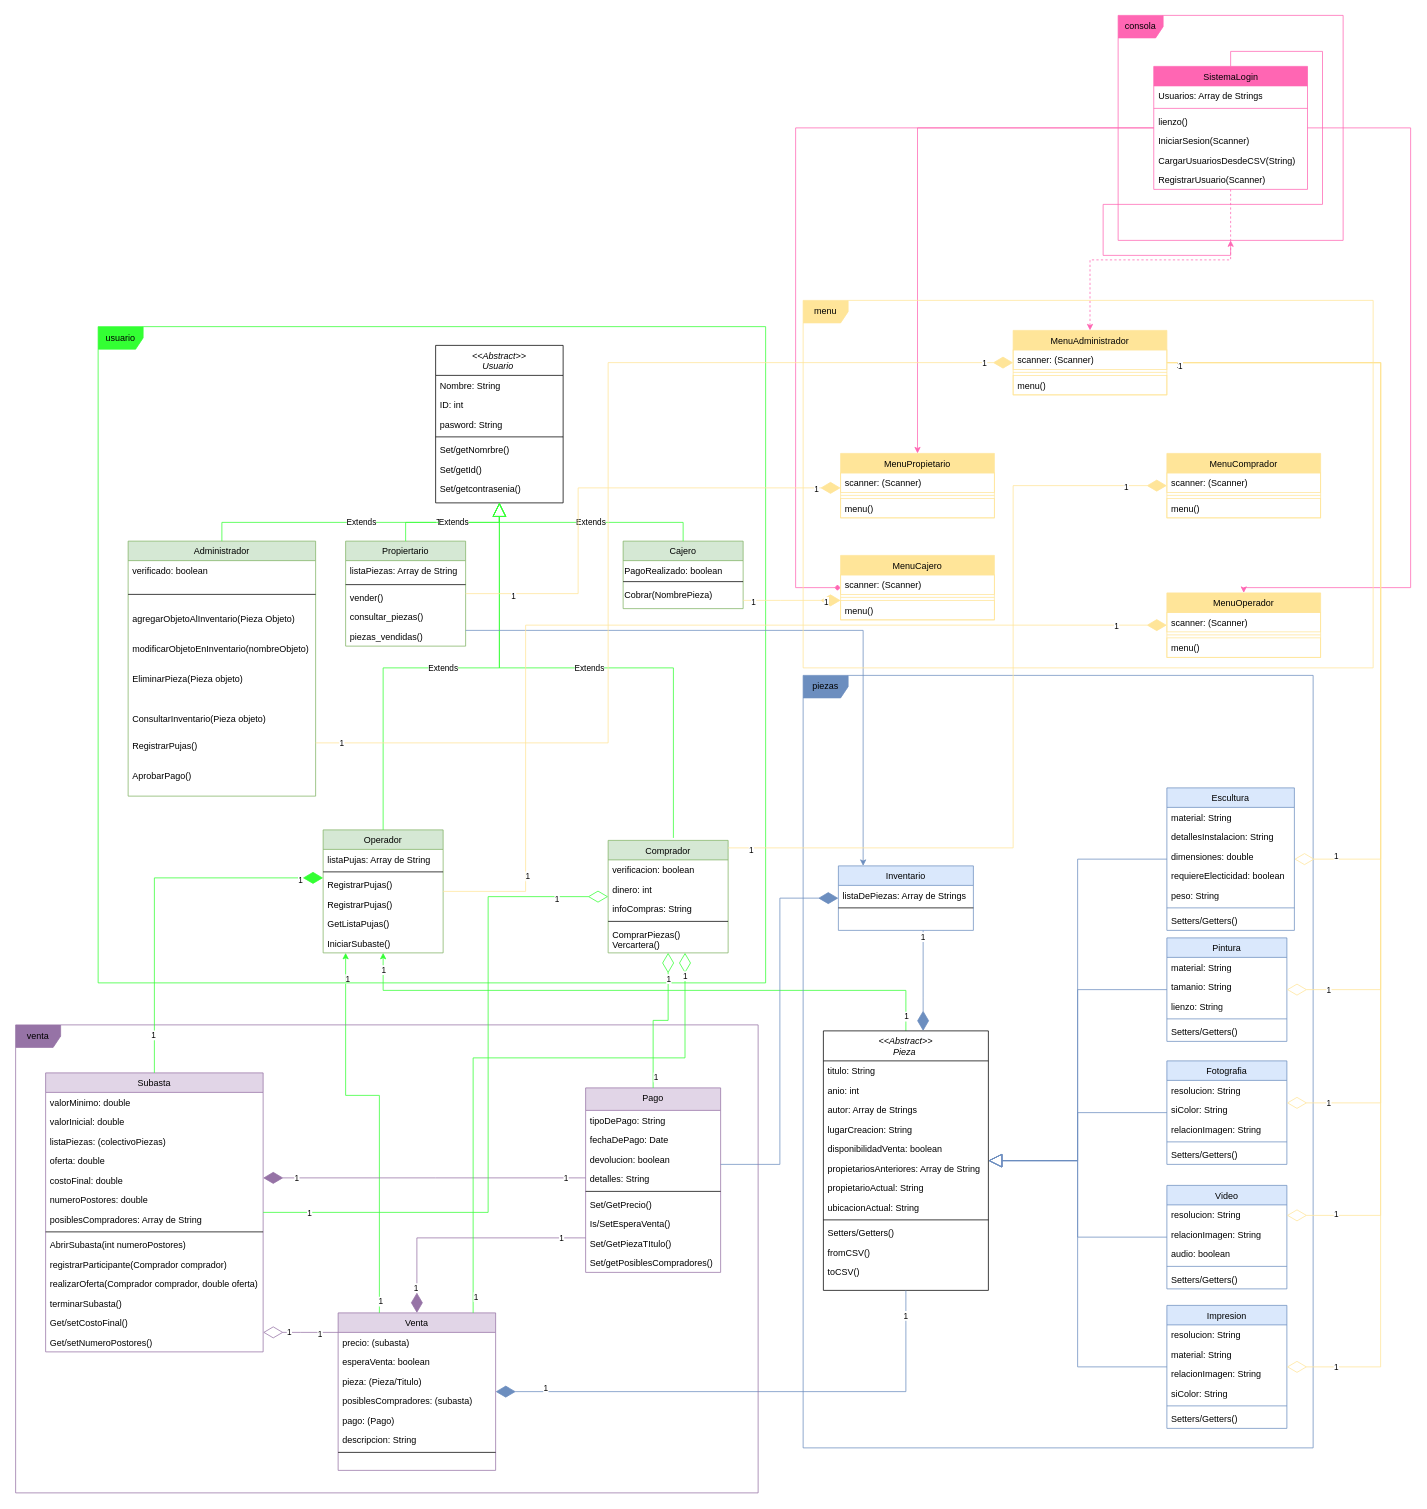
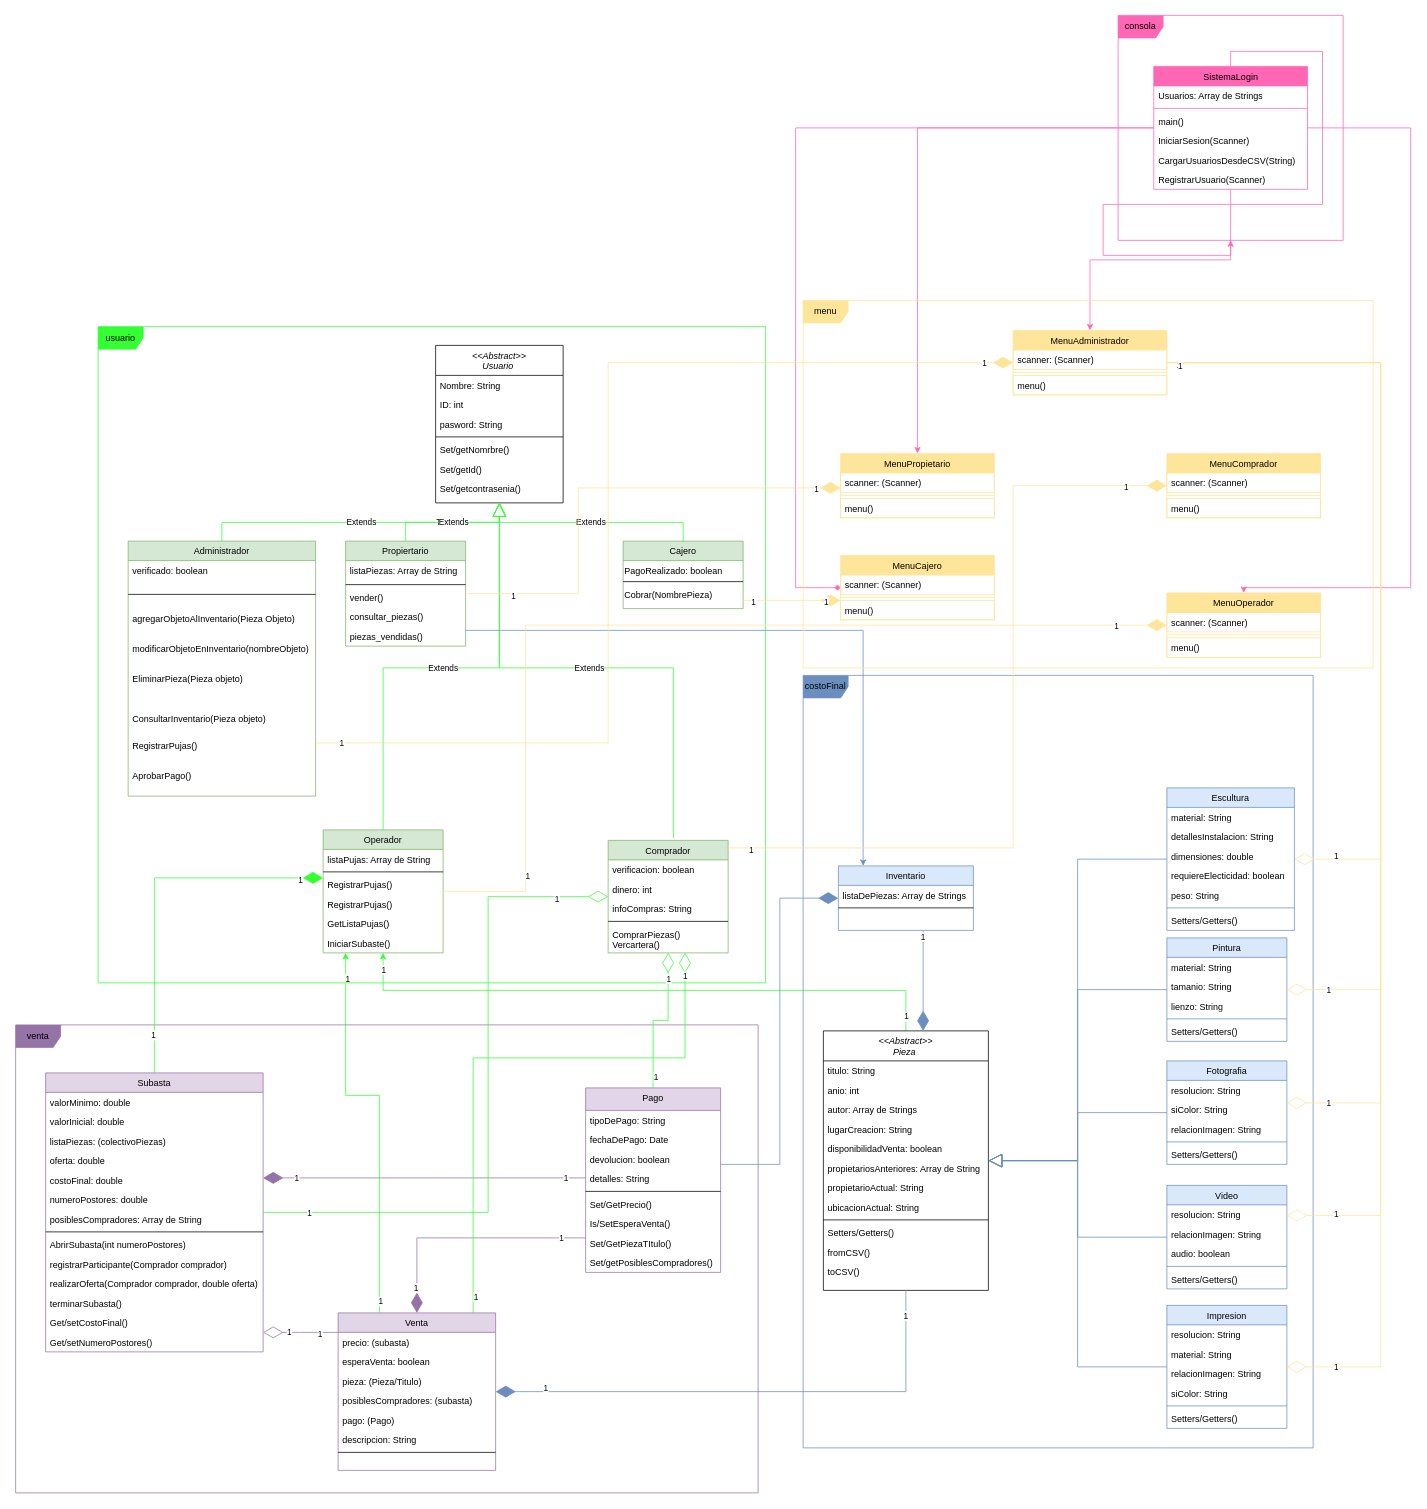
- <mxCell id="181" value="lienzo()&lt;div&gt;&lt;br&gt;&lt;/div&gt;" style="text;strokeColor=none;fillColor=none;align=left;verticalAlign=top;spacingLeft=4;spacingRight=4;overflow=hidden;rotatable=0;points=[[0,0.5],[1,0.5]];portConstraint=eastwest;whiteSpace=wrap;html=1;" parent="178" vertex="1"><mxGeometry y="60" width="205" height="26" as="geometry" /></mxCell>
+ <mxCell id="181" value="main()&lt;div&gt;&lt;br&gt;&lt;/div&gt;" style="text;strokeColor=none;fillColor=none;align=left;verticalAlign=top;spacingLeft=4;spacingRight=4;overflow=hidden;rotatable=0;points=[[0,0.5],[1,0.5]];portConstraint=eastwest;whiteSpace=wrap;html=1;" parent="178" vertex="1"><mxGeometry y="60" width="205" height="26" as="geometry" /></mxCell>
- <mxCell id="173" style="edgeStyle=orthogonalEdgeStyle;rounded=0;orthogonalLoop=1;jettySize=auto;html=1;strokeColor=#FF66B3;dashed=1;" edge="1" parent="1" source="178" target="198"><mxGeometry relative="1" as="geometry" /></mxCell>
+ <mxCell id="173" style="edgeStyle=orthogonalEdgeStyle;rounded=0;orthogonalLoop=1;jettySize=auto;html=1;strokeColor=#FF66B3;" edge="1" parent="1" source="178" target="198"><mxGeometry relative="1" as="geometry" /></mxCell>
- <mxCell id="160" value="piezas" style="shape=umlFrame;whiteSpace=wrap;html=1;pointerEvents=0;strokeColor=#6C8EBF;fillColor=#6C8EBF;" parent="1" vertex="1"><mxGeometry x="1070" y="900" width="680" height="1030" as="geometry" /></mxCell>
+ <mxCell id="160" value="costoFinal" style="shape=umlFrame;whiteSpace=wrap;html=1;pointerEvents=0;strokeColor=#6C8EBF;fillColor=#6C8EBF;" parent="1" vertex="1"><mxGeometry x="1070" y="900" width="680" height="1030" as="geometry" /></mxCell>
